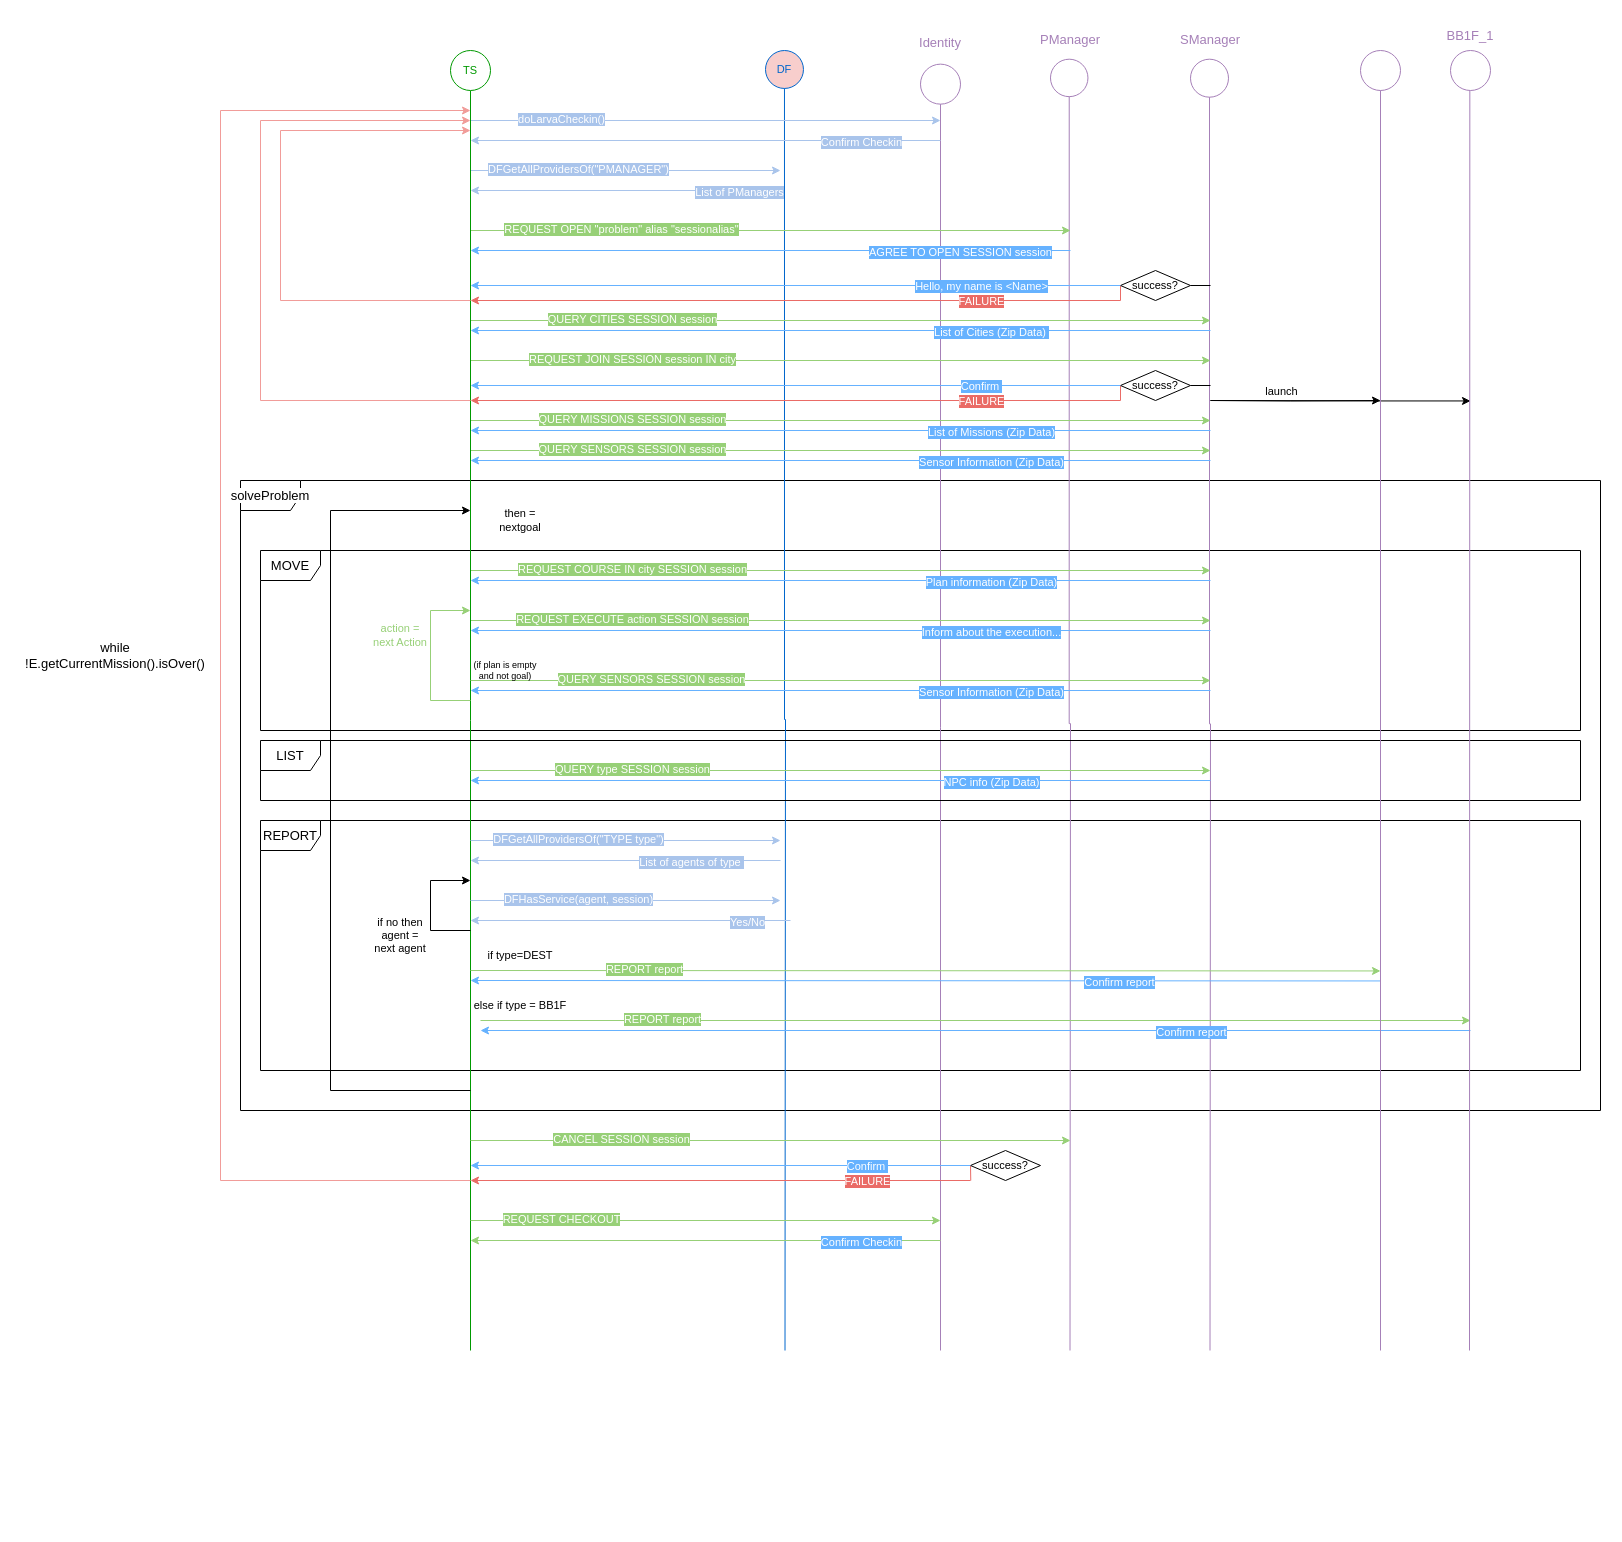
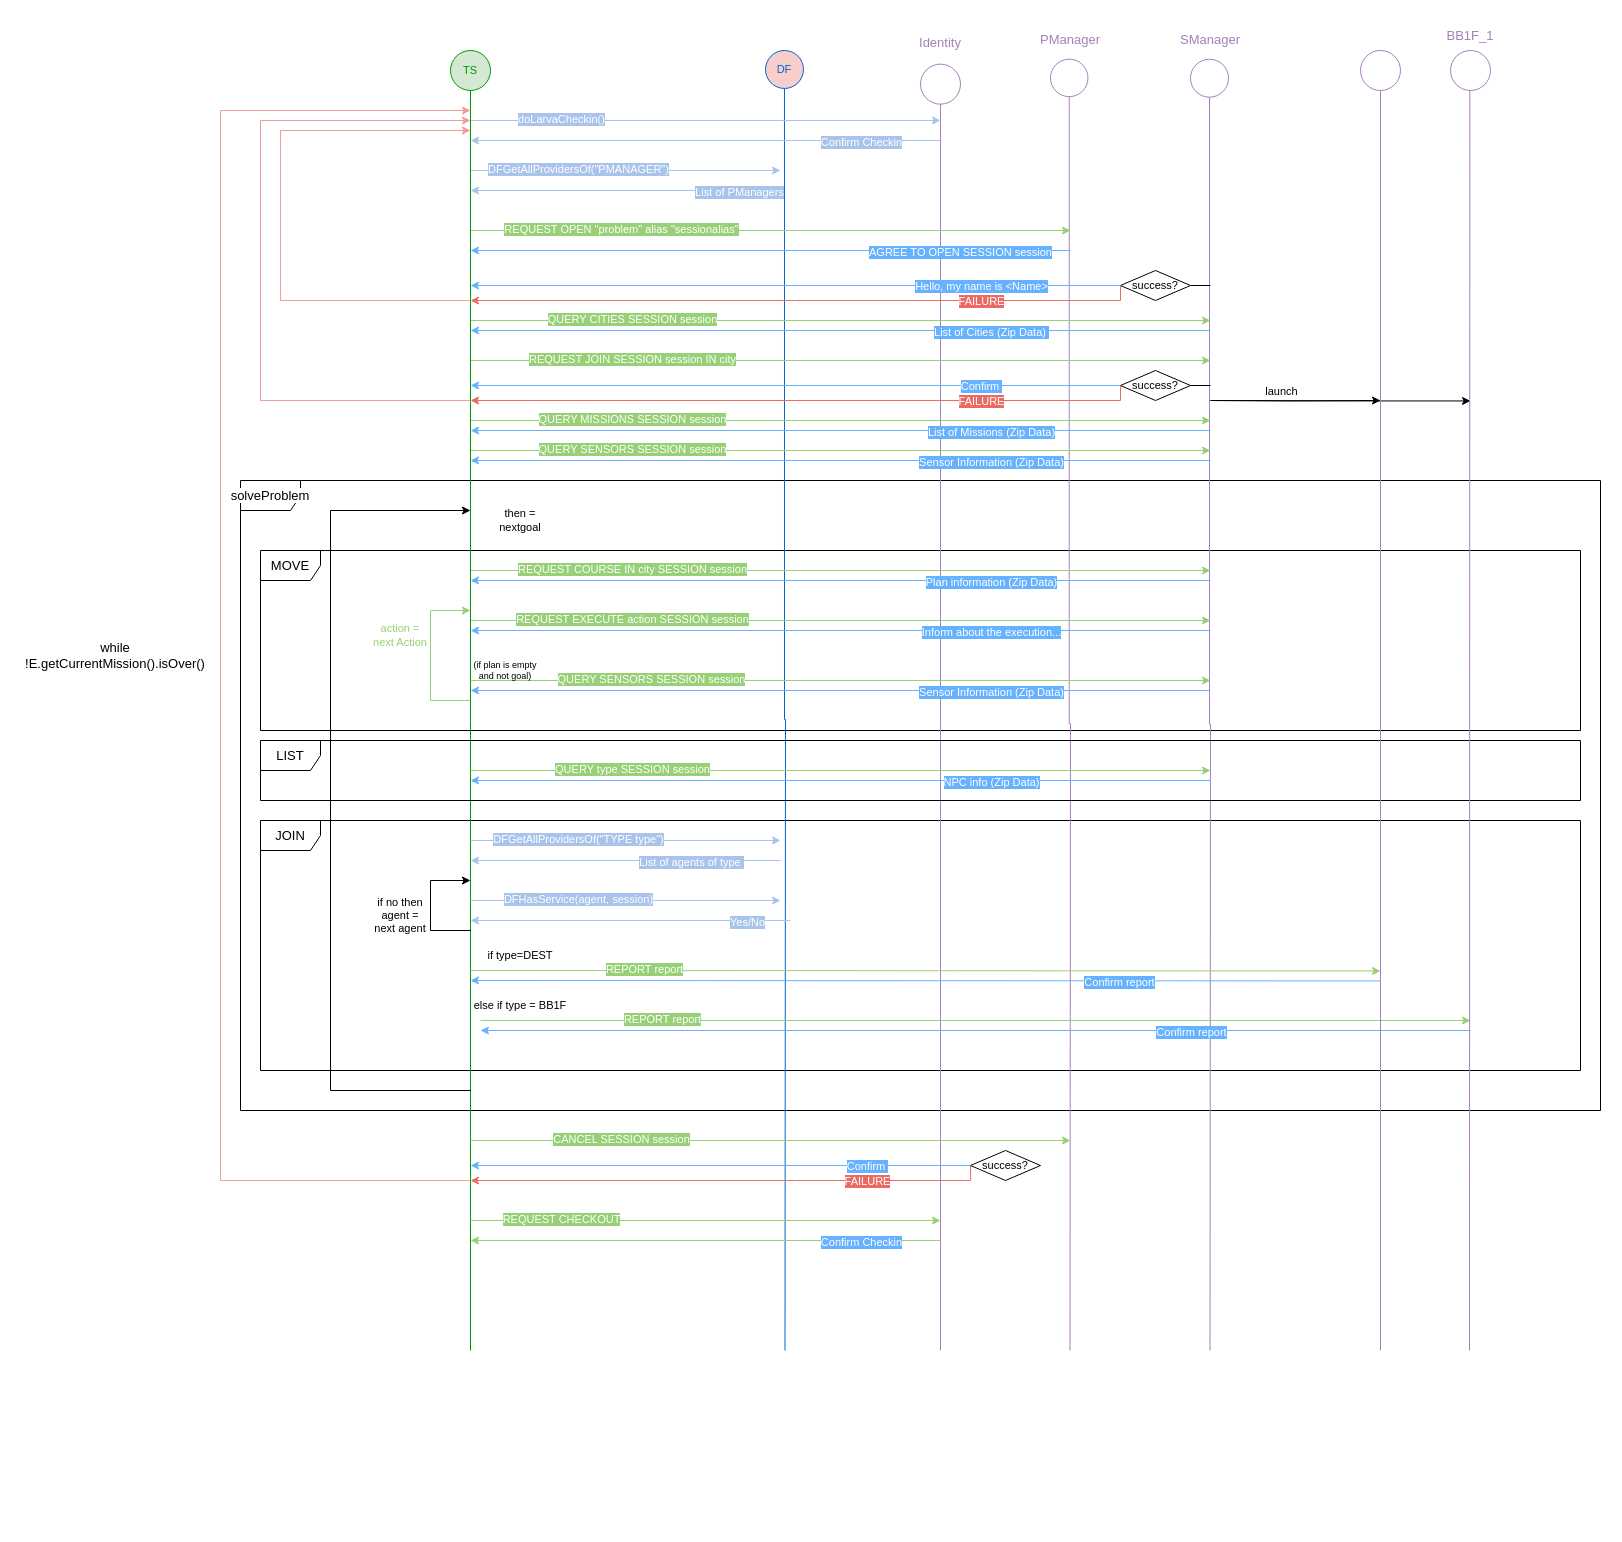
- <mxCell id="73" value="&lt;font color=&quot;#009900&quot;&gt;TS&lt;/font&gt;" style="ellipse;whiteSpace=wrap;html=1;aspect=fixed;fontSize=11;strokeColor=#009900;" vertex="1" parent="1"><mxGeometry x="450" y="50" width="40" height="40" as="geometry" /></mxCell>
+ <mxCell id="73" value="&lt;font color=&quot;#009900&quot;&gt;TS&lt;/font&gt;" style="ellipse;whiteSpace=wrap;html=1;aspect=fixed;fontSize=11;strokeColor=#009900;fillColor=#d5e8d4;" vertex="1" parent="1"><mxGeometry x="450" y="50" width="40" height="40" as="geometry" /></mxCell>
- <mxCell id="3" value="REPORT" style="shape=umlFrame;whiteSpace=wrap;html=1;rounded=0;labelBackgroundColor=none;labelBorderColor=none;strokeColor=#000000;fontSize=13;fontColor=#000000;" vertex="1" parent="1"><mxGeometry x="260" y="820" width="1320" height="250" as="geometry" /></mxCell>
+ <mxCell id="3" value="JOIN" style="shape=umlFrame;whiteSpace=wrap;html=1;rounded=0;labelBackgroundColor=none;labelBorderColor=none;strokeColor=#000000;fontSize=13;fontColor=#000000;" vertex="1" parent="1"><mxGeometry x="260" y="820" width="1320" height="250" as="geometry" /></mxCell>
- <mxCell id="95" value="if no then agent = next agent" style="text;html=1;strokeColor=none;fillColor=none;align=center;verticalAlign=middle;whiteSpace=wrap;rounded=0;labelBackgroundColor=none;labelBorderColor=none;fontSize=11;fontColor=#000000;" vertex="1" parent="1"><mxGeometry x="370" y="920" width="60" height="30" as="geometry" /></mxCell>
+ <mxCell id="95" value="if no then agent = next agent" style="text;html=1;strokeColor=none;fillColor=none;align=center;verticalAlign=middle;whiteSpace=wrap;rounded=0;labelBackgroundColor=none;labelBorderColor=none;fontSize=11;fontColor=#000000;" vertex="1" parent="1"><mxGeometry x="370" y="900" width="60" height="30" as="geometry" /></mxCell>
